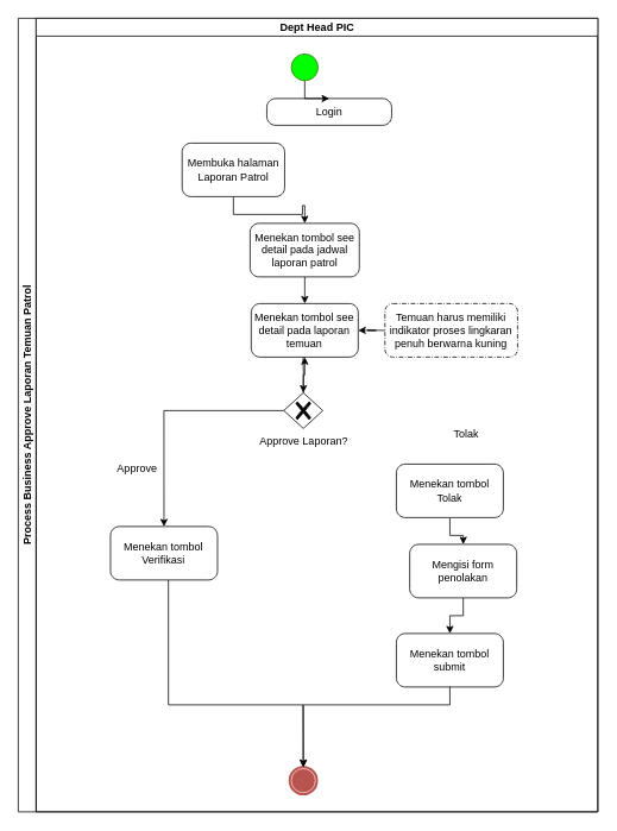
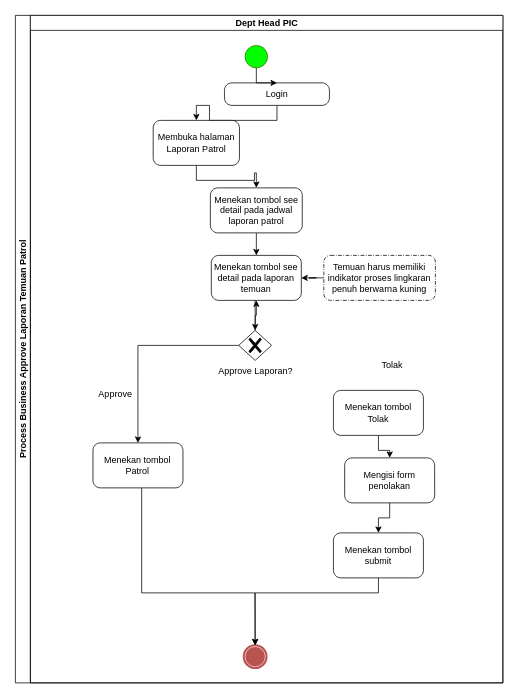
+ <mxCell id="4" style="edgeStyle=orthogonalEdgeStyle;rounded=0;orthogonalLoop=1;jettySize=auto;html=1;" parent="3" source="5" target="7" edge="1"><mxGeometry relative="1" as="geometry" /></mxCell>
- <mxCell id="27" value="Menekan tombol Verifikasi" style="points=[[0.25,0,0],[0.5,0,0],[0.75,0,0],[1,0.25,0],[1,0.5,0],[1,0.75,0],[0.75,1,0],[0.5,1,0],[0.25,1,0],[0,0.75,0],[0,0.5,0],[0,0.25,0]];shape=mxgraph.bpmn.task;whiteSpace=wrap;rectStyle=rounded;size=10;html=1;container=1;expand=0;collapsible=0;taskMarker=abstract;" vertex="1" parent="3"><mxGeometry x="83.44" y="570" width="120" height="60" as="geometry" /></mxCell>
+ <mxCell id="27" value="Menekan tombol Patrol" style="points=[[0.25,0,0],[0.5,0,0],[0.75,0,0],[1,0.25,0],[1,0.5,0],[1,0.75,0],[0.75,1,0],[0.5,1,0],[0.25,1,0],[0,0.75,0],[0,0.5,0],[0,0.25,0]];shape=mxgraph.bpmn.task;whiteSpace=wrap;rectStyle=rounded;size=10;html=1;container=1;expand=0;collapsible=0;taskMarker=abstract;" vertex="1" parent="3"><mxGeometry x="83.44" y="570" width="120" height="60" as="geometry" /></mxCell>
